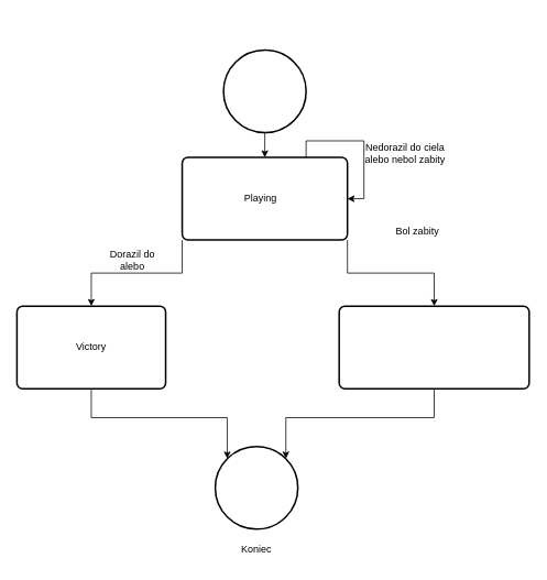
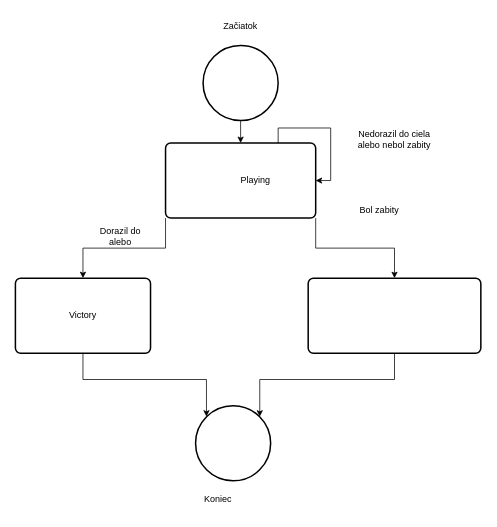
+ <mxCell id="18" value="Začiatok" style="text;html=1;align=center;verticalAlign=middle;whiteSpace=wrap;rounded=0;" vertex="1" parent="1"><mxGeometry x="290" y="20" width="60" height="30" as="geometry" /></mxCell>
- <mxCell id="15" value="Nedorazil do ciela alebo nebol zabity" style="text;html=1;align=center;verticalAlign=middle;whiteSpace=wrap;rounded=0;" vertex="1" parent="1"><mxGeometry x="440" y="150" width="100" height="70" as="geometry" /></mxCell>
+ <mxCell id="15" value="Nedorazil do ciela alebo nebol zabity" style="text;html=1;align=center;verticalAlign=middle;whiteSpace=wrap;rounded=0;" vertex="1" parent="1"><mxGeometry x="475" y="150" width="100" height="70" as="geometry" /></mxCell>
- <mxCell id="12" value="Playing" style="text;html=1;align=center;verticalAlign=middle;whiteSpace=wrap;rounded=0;" vertex="1" parent="1"><mxGeometry x="240" y="210" width="150" height="60" as="geometry" /></mxCell>
+ <mxCell id="12" value="Playing" style="text;html=1;align=center;verticalAlign=middle;whiteSpace=wrap;rounded=0;" vertex="1" parent="1"><mxGeometry x="265" y="210" width="150" height="60" as="geometry" /></mxCell>
- <mxCell id="19" value="Koniec" style="text;html=1;align=center;verticalAlign=middle;whiteSpace=wrap;rounded=0;" vertex="1" parent="1"><mxGeometry x="280" y="650" width="60" height="30" as="geometry" /></mxCell>
+ <mxCell id="19" value="Koniec" style="text;html=1;align=center;verticalAlign=middle;whiteSpace=wrap;rounded=0;" vertex="1" parent="1"><mxGeometry x="260" y="650" width="60" height="30" as="geometry" /></mxCell>
